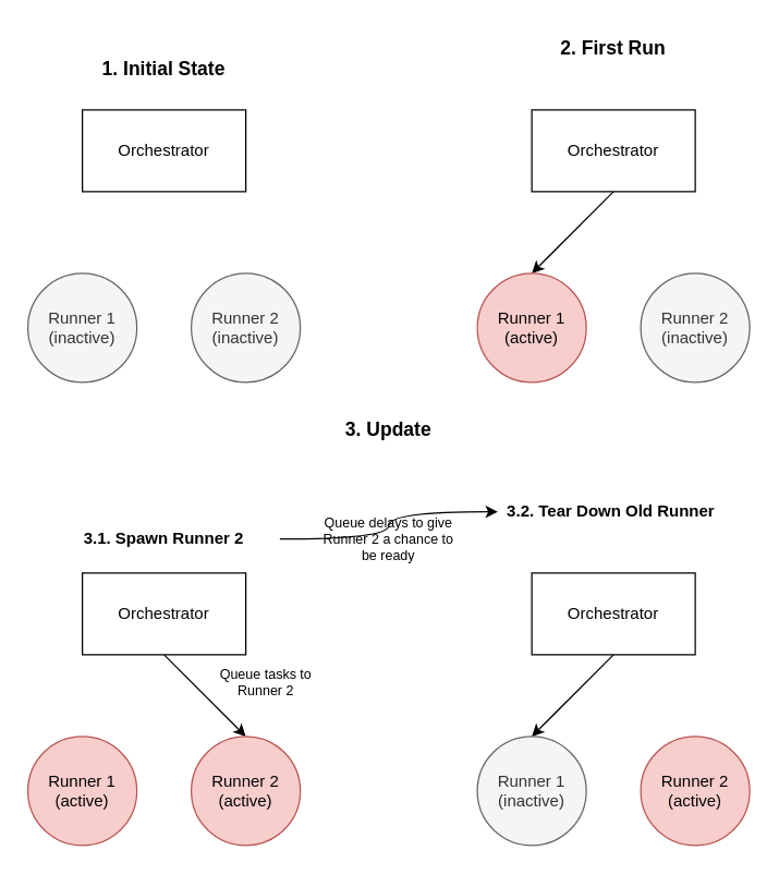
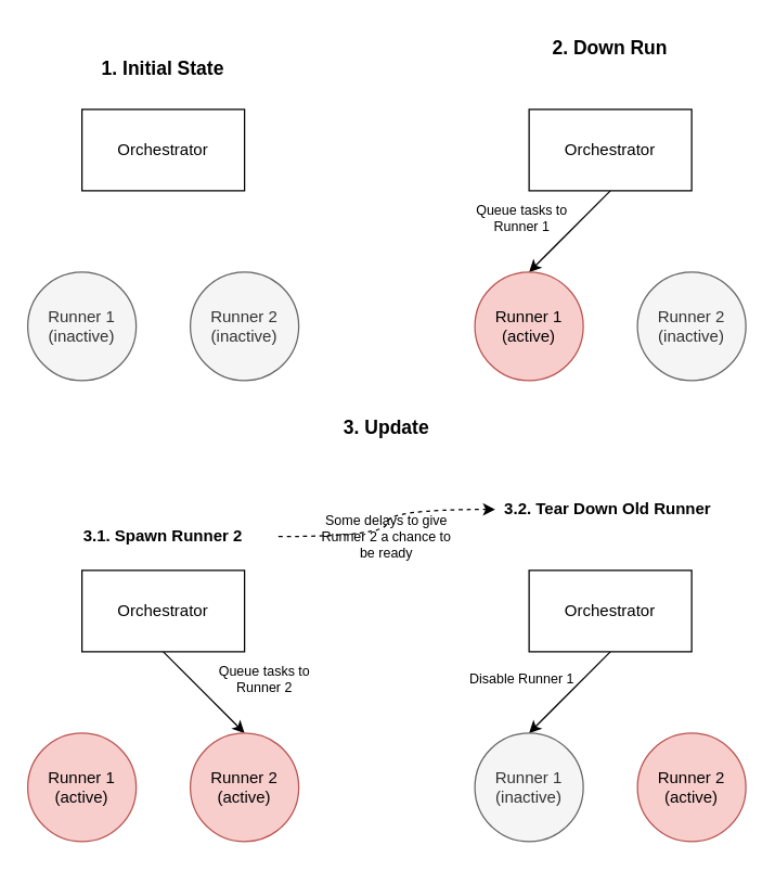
- <mxCell id="10" value="2. First Run" style="text;html=1;strokeColor=none;fillColor=none;align=center;verticalAlign=middle;whiteSpace=wrap;rounded=0;fontSize=14;fontStyle=1" vertex="1" parent="1"><mxGeometry x="365" y="20" width="170" height="30" as="geometry" /></mxCell>
+ <mxCell id="10" value="2. Down Run" style="text;html=1;strokeColor=none;fillColor=none;align=center;verticalAlign=middle;whiteSpace=wrap;rounded=0;fontSize=14;fontStyle=1" vertex="1" parent="1"><mxGeometry x="365" y="20" width="170" height="30" as="geometry" /></mxCell>
+ <mxCell id="11" value="Queue tasks to Runner 1" style="text;html=1;strokeColor=none;fillColor=none;align=center;verticalAlign=middle;whiteSpace=wrap;rounded=0;fontSize=10;" vertex="1" parent="1"><mxGeometry x="340" y="150" width="90" height="20" as="geometry" /></mxCell>
- <mxCell id="16" style="edgeStyle=orthogonalEdgeStyle;rounded=0;orthogonalLoop=1;jettySize=auto;html=1;exitX=1;exitY=0.5;exitDx=0;exitDy=0;entryX=0;entryY=0.5;entryDx=0;entryDy=0;fontSize=12;dashed=0;curved=1;" edge="1" parent="1" source="17" target="24"><mxGeometry relative="1" as="geometry" /></mxCell>
+ <mxCell id="16" style="edgeStyle=orthogonalEdgeStyle;rounded=0;orthogonalLoop=1;jettySize=auto;html=1;exitX=1;exitY=0.5;exitDx=0;exitDy=0;entryX=0;entryY=0.5;entryDx=0;entryDy=0;fontSize=12;dashed=1;curved=1;" edge="1" parent="1" source="17" target="24"><mxGeometry relative="1" as="geometry" /></mxCell>
- <mxCell id="26" value="Queue delays to give Runner 2 a chance to be ready" style="text;html=1;strokeColor=none;fillColor=none;align=center;verticalAlign=middle;whiteSpace=wrap;rounded=0;fontSize=10;" vertex="1" parent="1"><mxGeometry x="230" y="370" width="110" height="50" as="geometry" /></mxCell>
+ <mxCell id="26" value="Some delays to give Runner 2 a chance to be ready" style="text;html=1;strokeColor=none;fillColor=none;align=center;verticalAlign=middle;whiteSpace=wrap;rounded=0;fontSize=10;" vertex="1" parent="1"><mxGeometry x="230" y="370" width="110" height="50" as="geometry" /></mxCell>
+ <mxCell id="25" value="Disable Runner 1" style="text;html=1;strokeColor=none;fillColor=none;align=center;verticalAlign=middle;whiteSpace=wrap;rounded=0;fontSize=10;" vertex="1" parent="1"><mxGeometry x="340" y="490" width="90" height="20" as="geometry" /></mxCell>
